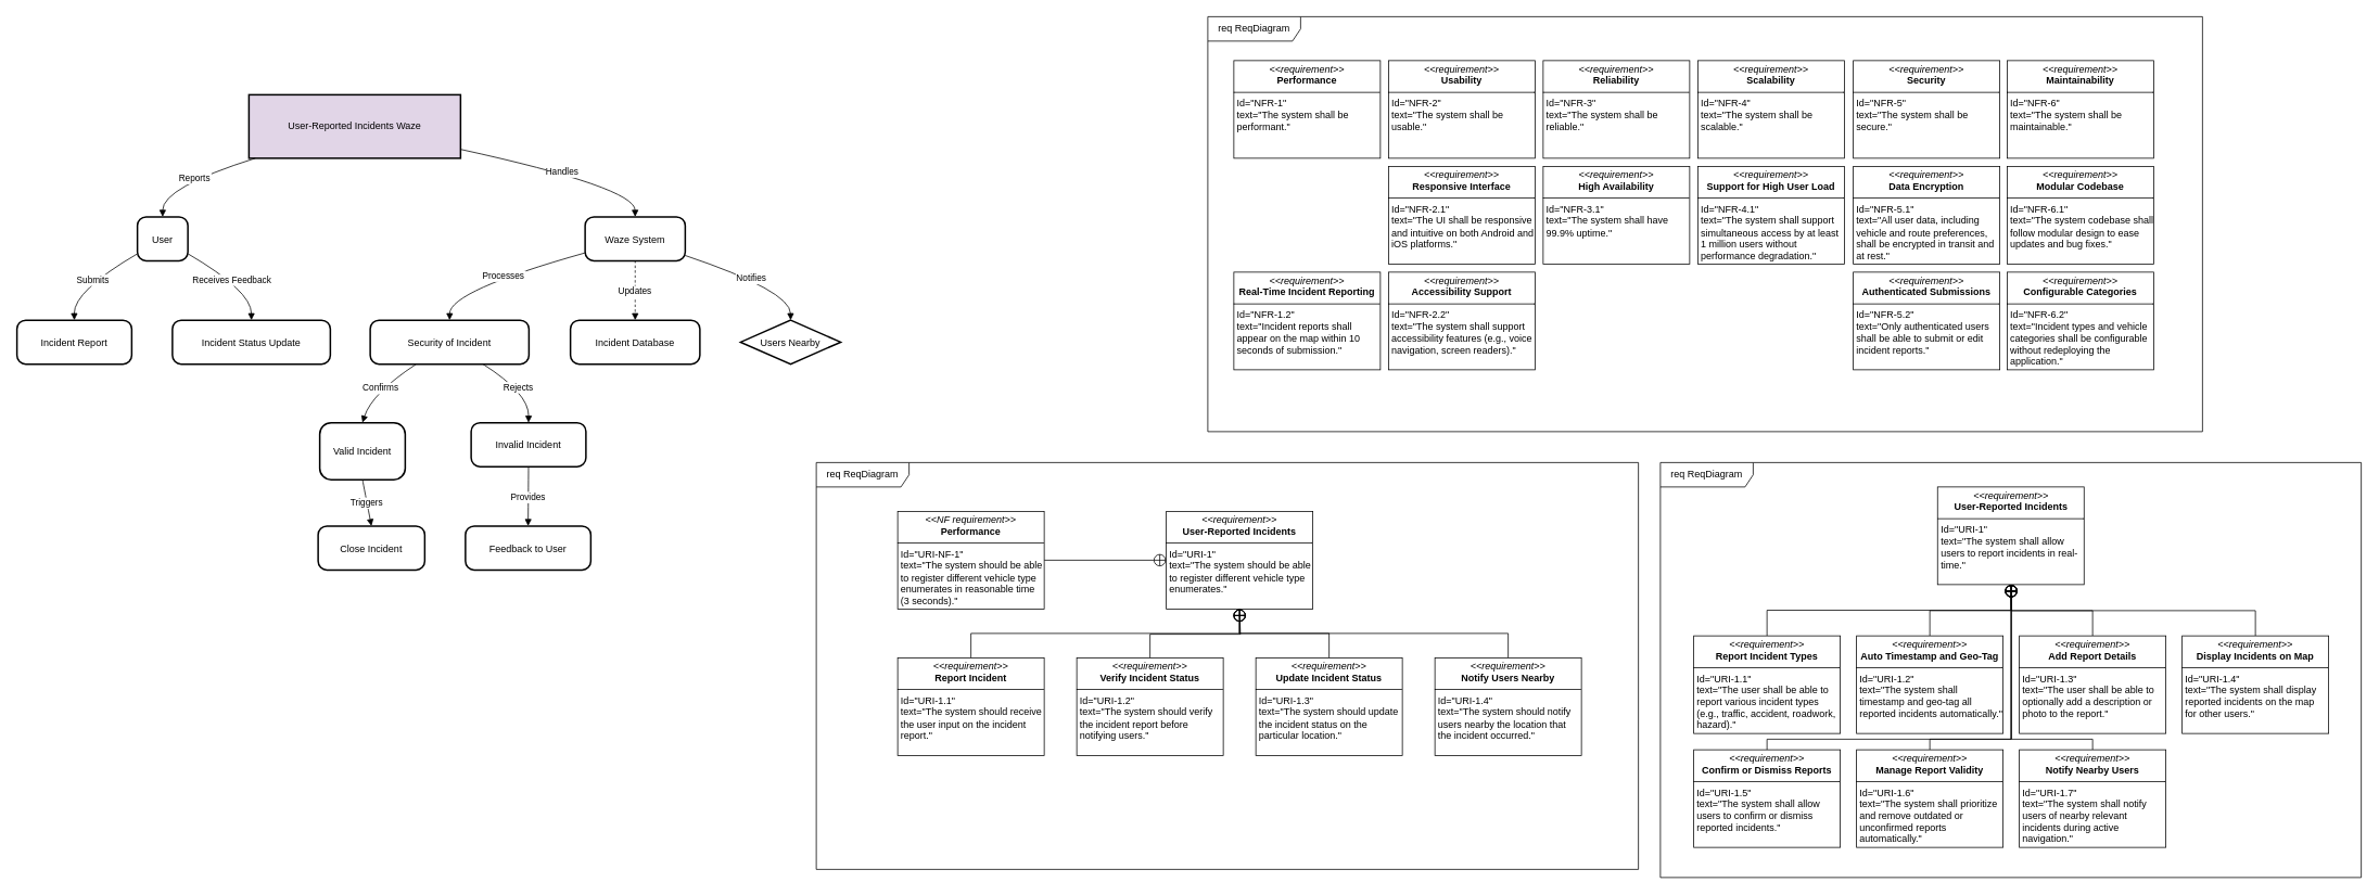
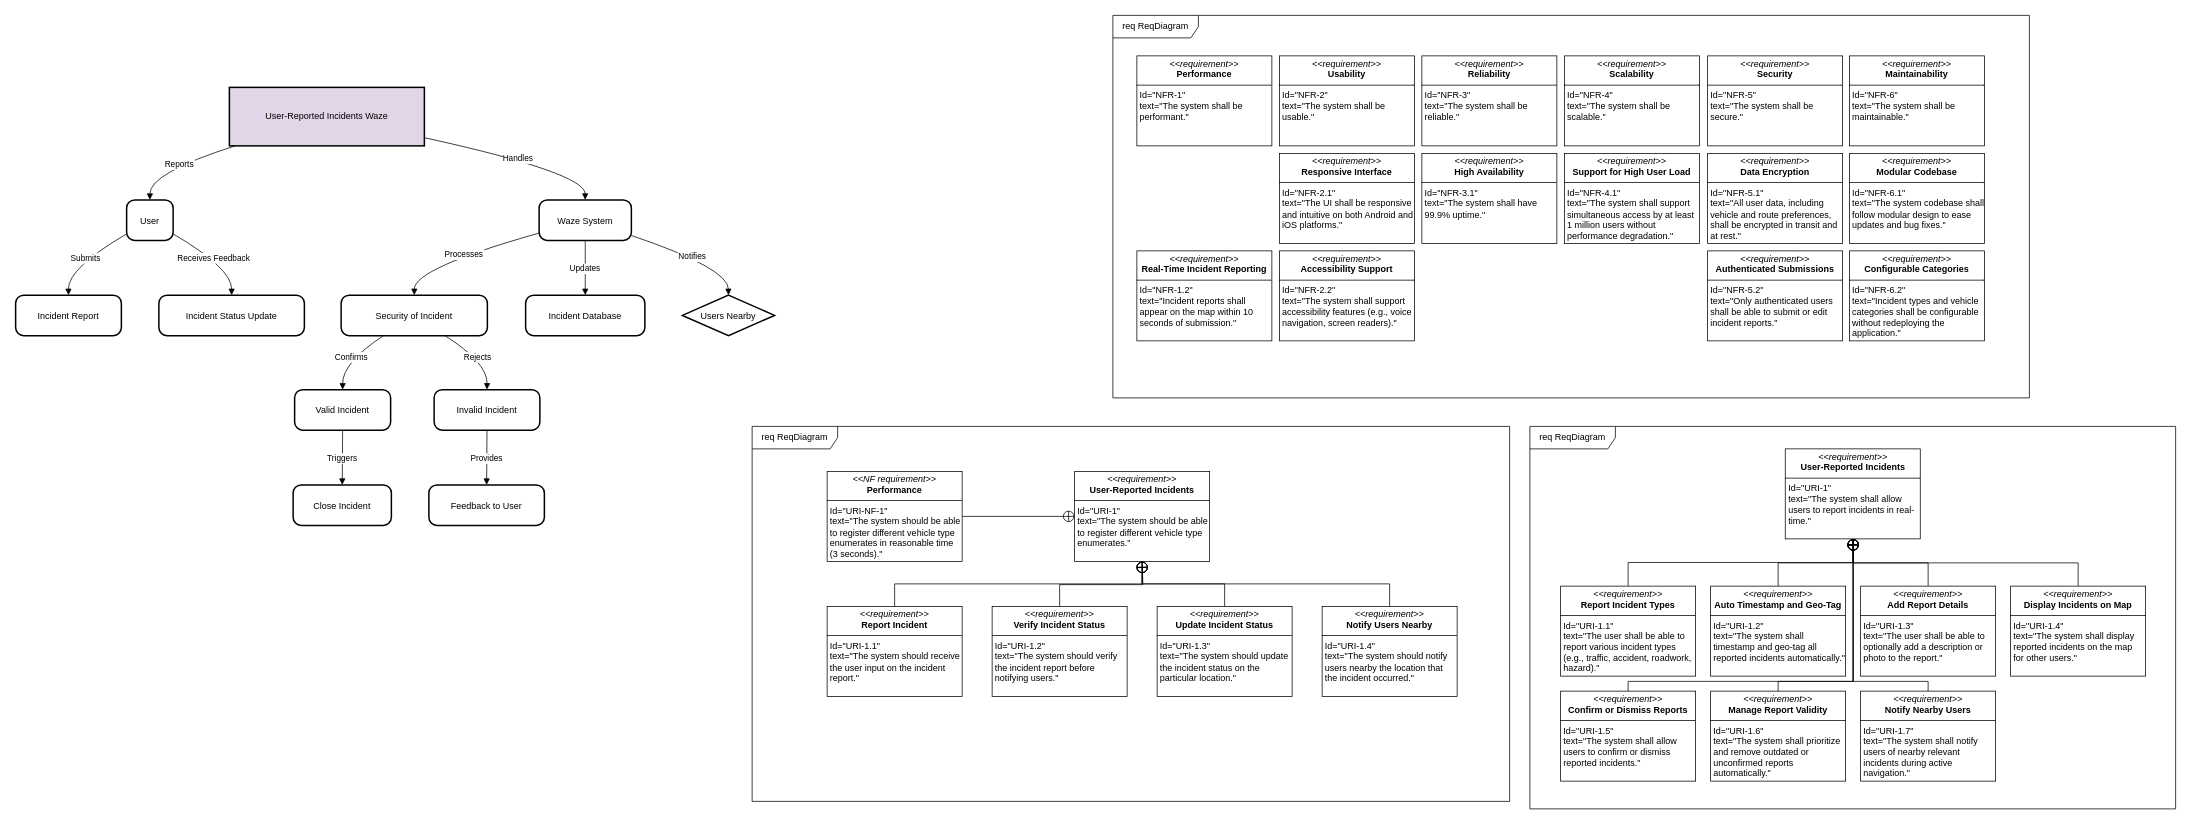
- <mxCell id="19" value="Updates" style="curved=1;startArrow=none;endArrow=block;exitX=0.5;exitY=1.01;entryX=0.5;entryY=0;dashed=1;" parent="1" source="4" target="8" edge="1"><mxGeometry relative="1" as="geometry"><Array as="points" /></mxGeometry></mxCell>
+ <mxCell id="19" value="Updates" style="curved=1;startArrow=none;endArrow=block;exitX=0.5;exitY=1.01;entryX=0.5;entryY=0;" parent="1" source="4" target="8" edge="1"><mxGeometry relative="1" as="geometry"><Array as="points" /></mxGeometry></mxCell>
- <mxCell id="10" value="Valid Incident" style="rounded=1;arcSize=20;strokeWidth=2" parent="1" vertex="1"><mxGeometry x="392" y="519" width="105" height="70" as="geometry" /></mxCell>
+ <mxCell id="10" value="Valid Incident" style="rounded=1;arcSize=20;strokeWidth=2" parent="1" vertex="1"><mxGeometry x="392" y="519" width="128" height="54" as="geometry" /></mxCell>
